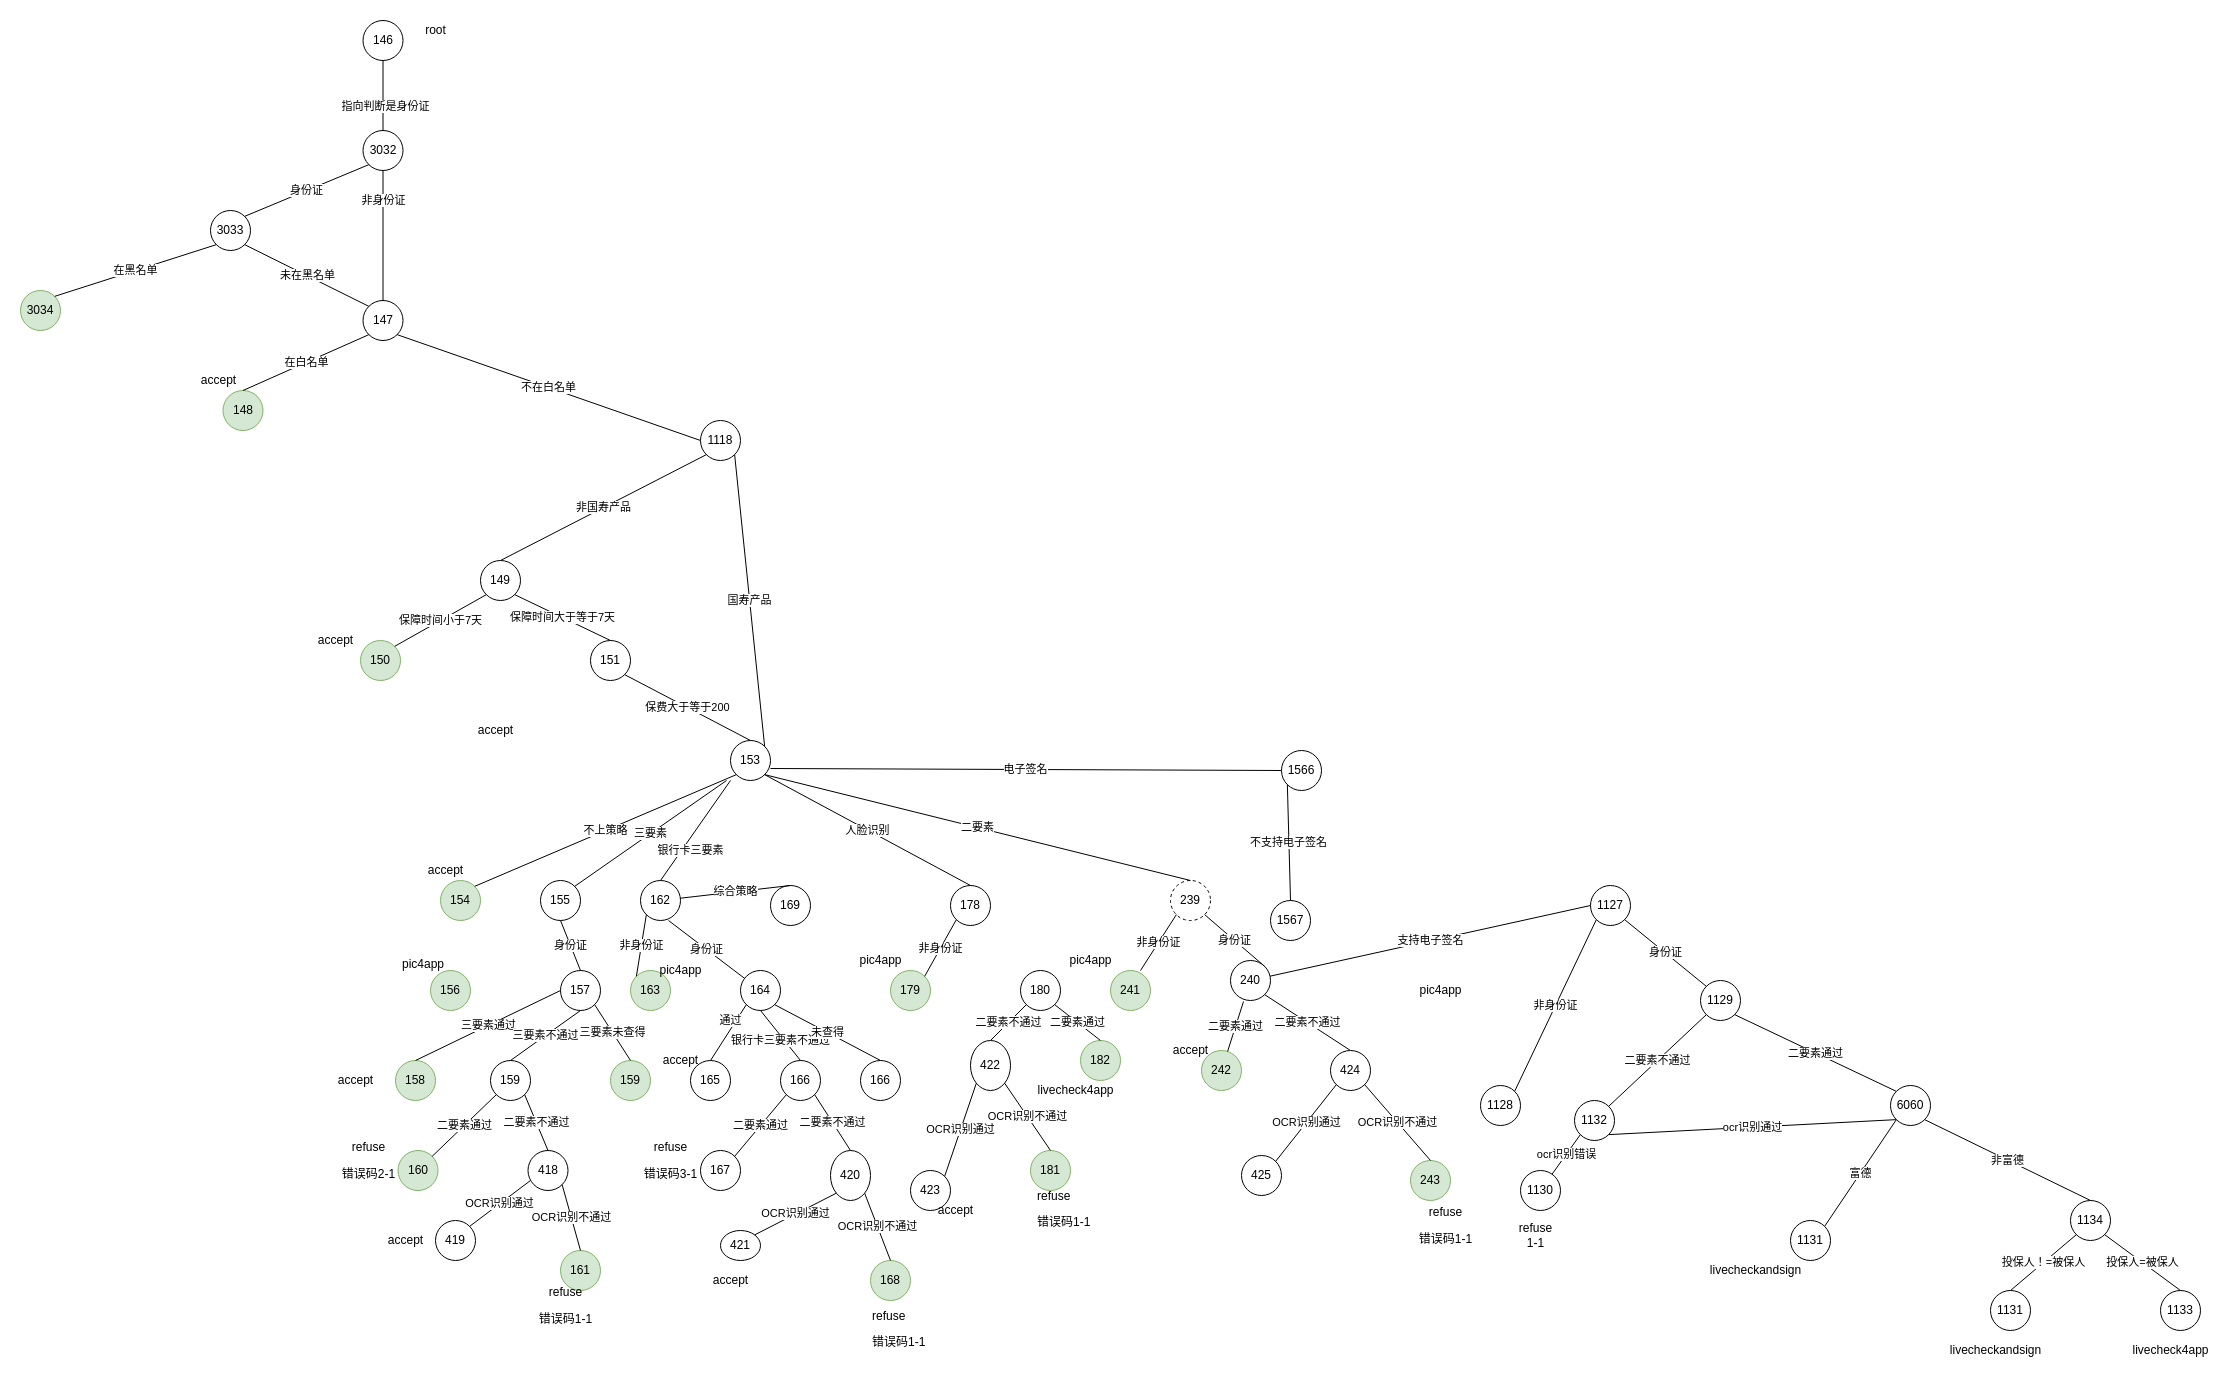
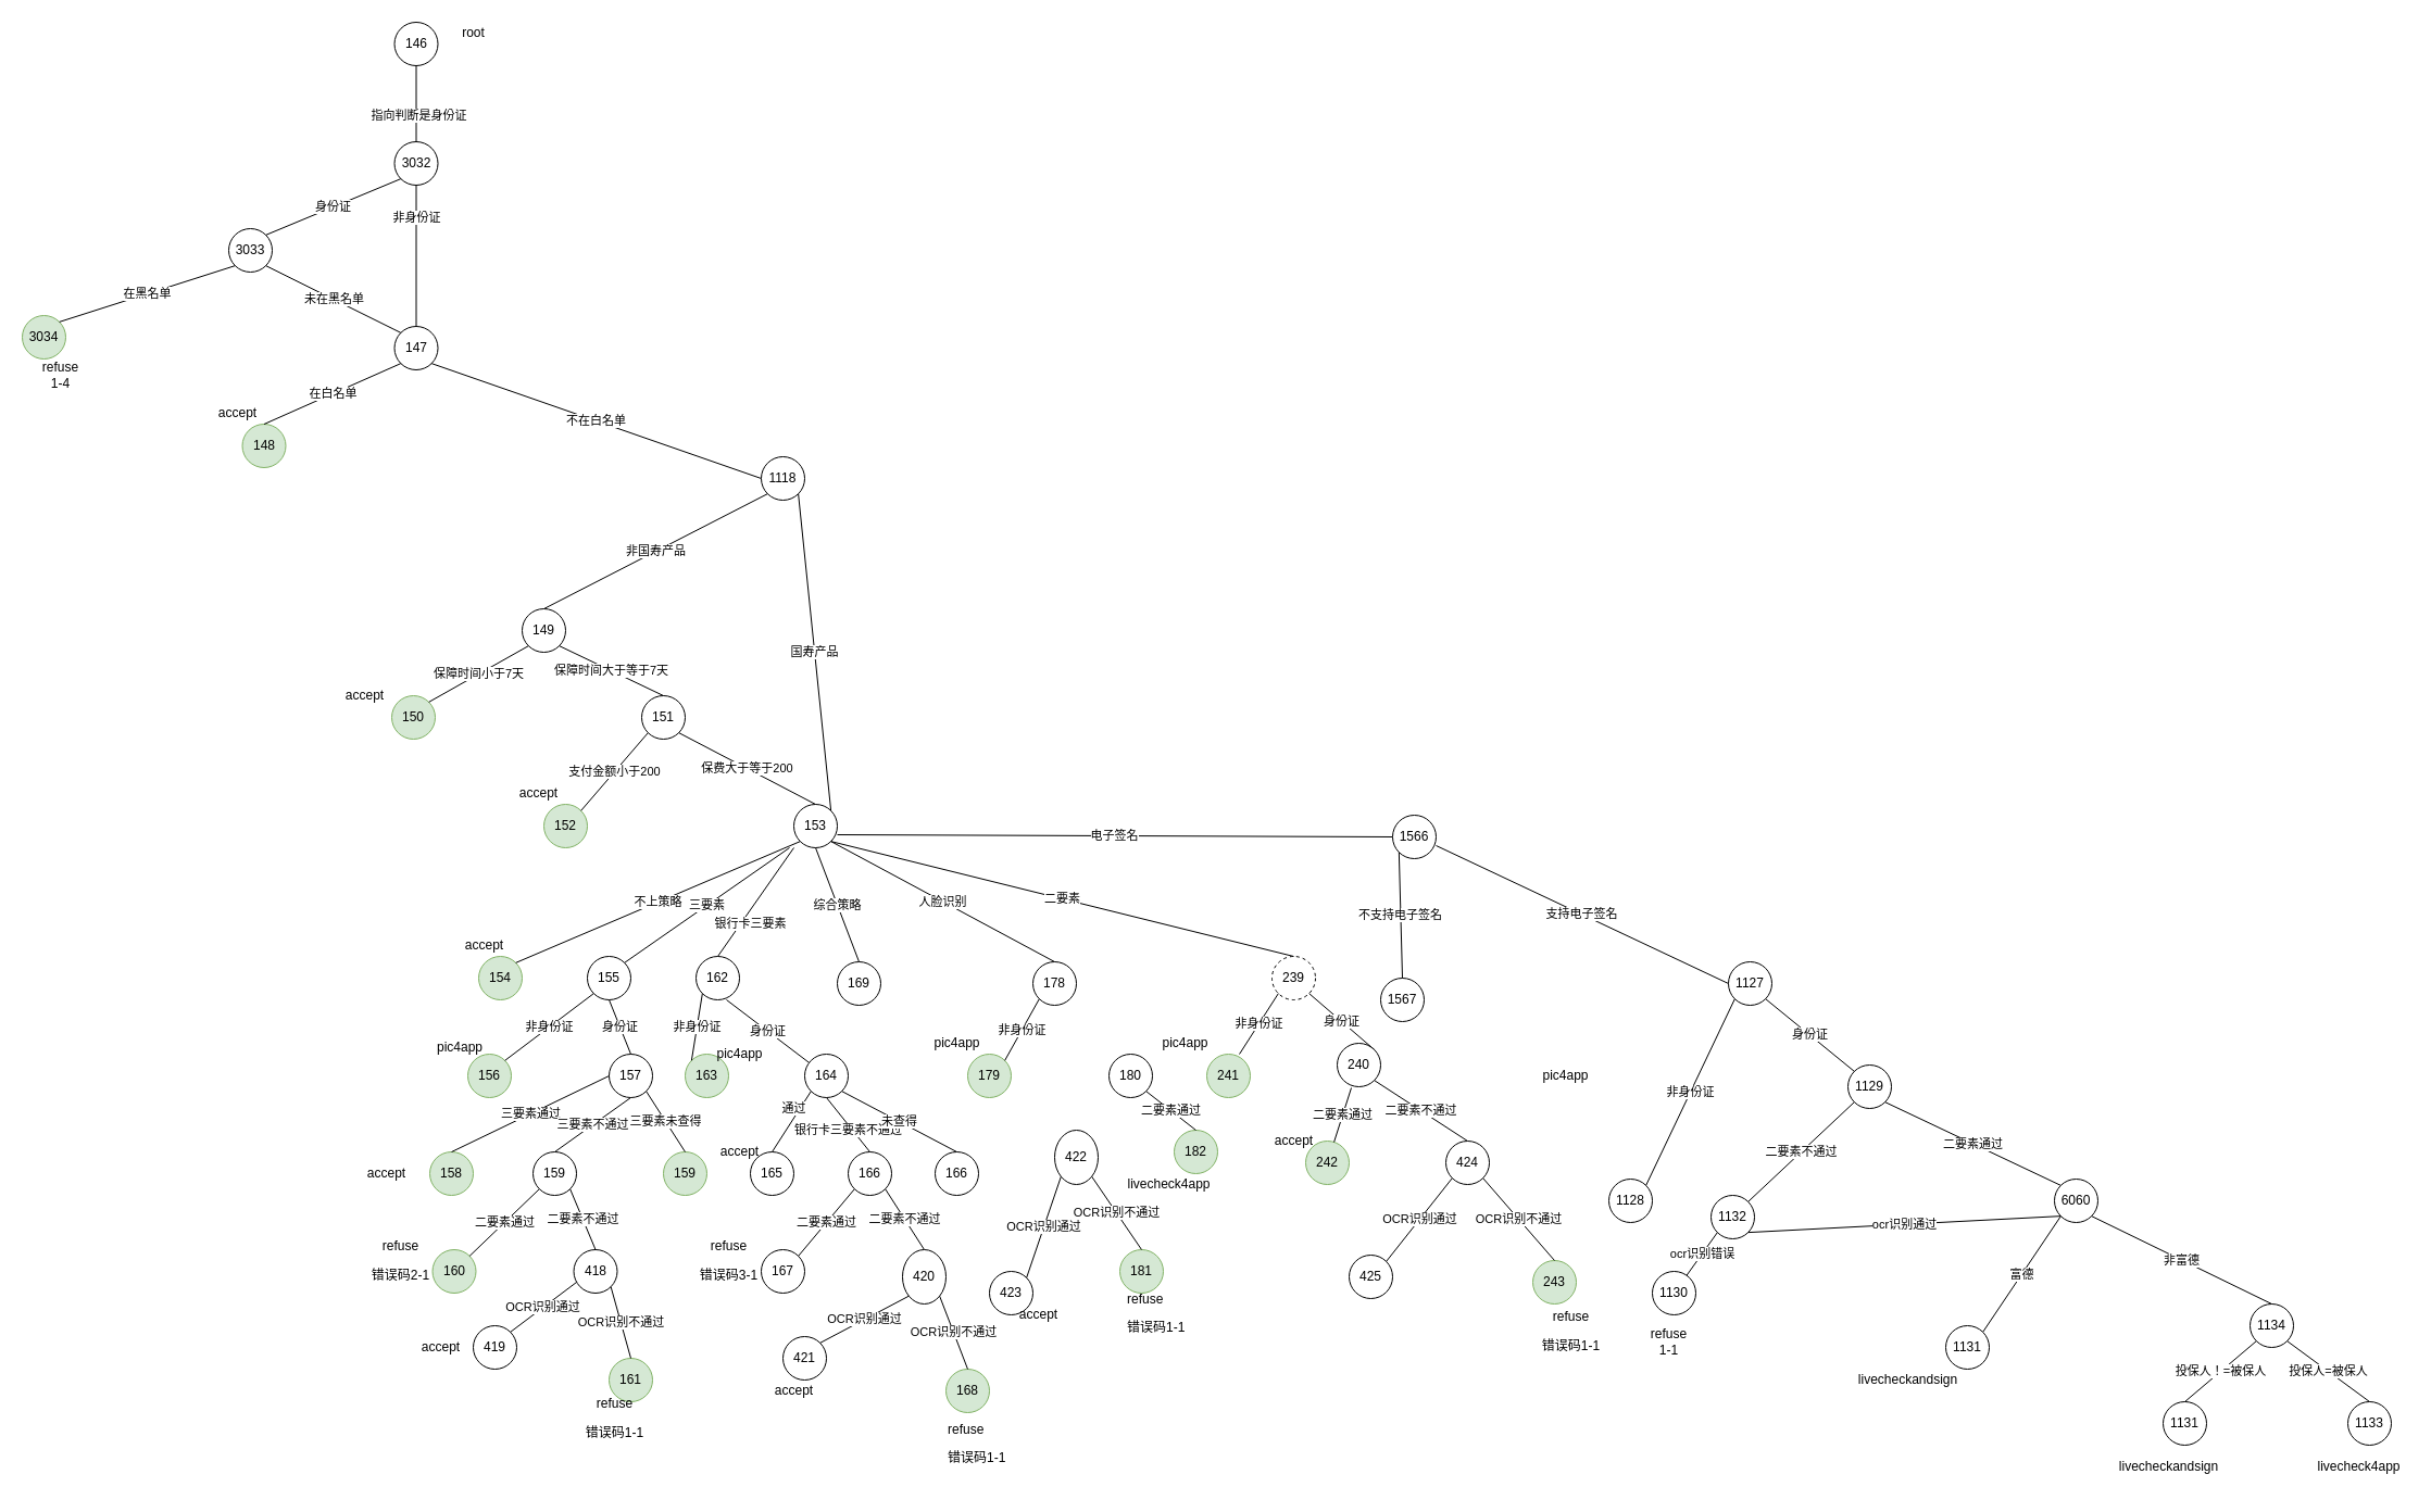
+ <mxCell id="140" value="refuse&lt;br&gt;1-4&lt;br&gt;" style="text;html=1;align=center;verticalAlign=middle;resizable=0;points=[];autosize=1;strokeColor=none;" parent="1" vertex="1"><mxGeometry x="30" y="330" width="50" height="30" as="geometry" /></mxCell>
+ <mxCell id="19" value="支付金额小于200" style="endArrow=none;html=1;entryX=0;entryY=1;entryDx=0;entryDy=0;exitX=1;exitY=0;exitDx=0;exitDy=0;" parent="1" source="17" target="13" edge="1"><mxGeometry width="50" height="50" relative="1" as="geometry"><mxPoint x="404.142" y="655.858" as="sourcePoint" /><mxPoint x="495.858" y="604.142" as="targetPoint" /></mxGeometry></mxCell>
+ <mxCell id="17" value="152" style="ellipse;whiteSpace=wrap;html=1;fillColor=#d5e8d4;strokeColor=#82b366;" parent="1" vertex="1"><mxGeometry x="500" y="740" width="40" height="40" as="geometry" /></mxCell>
- <mxCell id="32" value="综合策略" style="endArrow=none;html=1;exitX=0.5;exitY=0;exitDx=0;exitDy=0;" parent="1" source="25" target="24" edge="1"><mxGeometry width="50" height="50" relative="1" as="geometry"><mxPoint x="620" y="650" as="sourcePoint" /><mxPoint x="670" y="600" as="targetPoint" /></mxGeometry></mxCell>
+ <mxCell id="32" value="综合策略" style="endArrow=none;html=1;entryX=0.5;entryY=1;entryDx=0;entryDy=0;exitX=0.5;exitY=0;exitDx=0;exitDy=0;" parent="1" source="25" target="18" edge="1"><mxGeometry width="50" height="50" relative="1" as="geometry"><mxPoint x="620" y="650" as="sourcePoint" /><mxPoint x="670" y="600" as="targetPoint" /></mxGeometry></mxCell>
- <mxCell id="131" value="支持电子签名" style="endArrow=none;html=1;exitX=0;exitY=0.5;exitDx=0;exitDy=0;" parent="1" source="114" target="79" edge="1"><mxGeometry width="50" height="50" relative="1" as="geometry"><mxPoint x="1590" y="905" as="sourcePoint" /><mxPoint x="770" y="768" as="targetPoint" /></mxGeometry></mxCell>
+ <mxCell id="131" value="支持电子签名" style="endArrow=none;html=1;entryX=1;entryY=0.7;entryDx=0;entryDy=0;entryPerimeter=0;exitX=0;exitY=0.5;exitDx=0;exitDy=0;" parent="1" source="114" target="130" edge="1"><mxGeometry width="50" height="50" relative="1" as="geometry"><mxPoint x="1590" y="905" as="sourcePoint" /><mxPoint x="770" y="768" as="targetPoint" /></mxGeometry></mxCell>
+ <mxCell id="37" value="非身份证" style="endArrow=none;html=1;entryX=0;entryY=1;entryDx=0;entryDy=0;exitX=1;exitY=0;exitDx=0;exitDy=0;" parent="1" source="35" target="23" edge="1"><mxGeometry width="50" height="50" relative="1" as="geometry"><mxPoint x="620" y="1050" as="sourcePoint" /><mxPoint x="670" y="1000" as="targetPoint" /></mxGeometry></mxCell>
- <mxCell id="74" value="二要素不通过" style="endArrow=none;html=1;entryX=0;entryY=1;entryDx=0;entryDy=0;exitX=0.5;exitY=0;exitDx=0;exitDy=0;" parent="1" source="99" target="70" edge="1"><mxGeometry width="50" height="50" relative="1" as="geometry"><mxPoint x="990" y="1040" as="sourcePoint" /><mxPoint x="740" y="810" as="targetPoint" /></mxGeometry></mxCell>
- <mxCell id="95" value="421" style="ellipse;whiteSpace=wrap;html=1;direction=north;" parent="1" vertex="1"><mxGeometry x="720" y="1230" width="40" height="30" as="geometry" /></mxCell>
+ <mxCell id="95" value="421" style="ellipse;whiteSpace=wrap;html=1;direction=north;" parent="1" vertex="1"><mxGeometry x="720" y="1230" width="40" height="40" as="geometry" /></mxCell>
